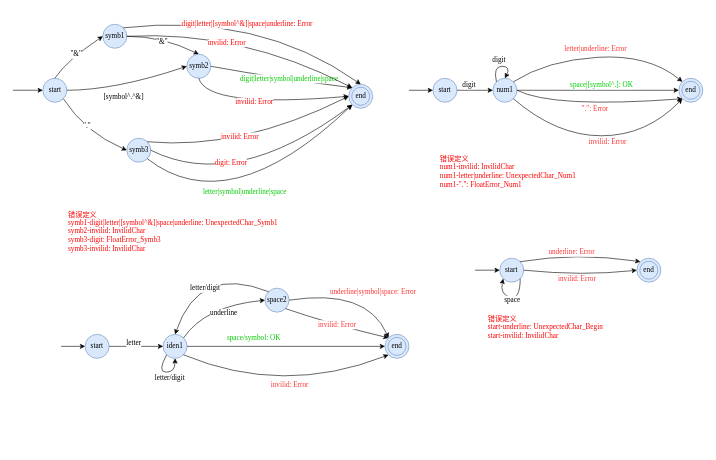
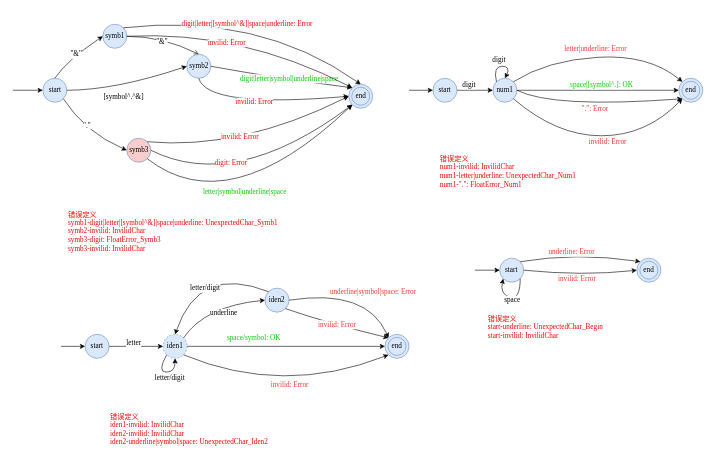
- <mxCell id="7" value="" style="curved=1;endArrow=classic;html=1;exitX=1;exitY=0.5;exitDx=0;exitDy=0;fontFamily=Lucida Console;entryX=0.5;entryY=0;entryDx=0;entryDy=0;" parent="1" source="3" target="11" edge="1"><mxGeometry width="50" height="50" relative="1" as="geometry"><mxPoint x="290.53" y="45" as="sourcePoint" /><mxPoint x="400.53" y="15" as="targetPoint" /><Array as="points"><mxPoint x="270.53" y="60" /></Array></mxGeometry></mxCell>
+ <mxCell id="7" value="" style="curved=1;endArrow=open;html=1;exitX=1;exitY=0.5;exitDx=0;exitDy=0;fontFamily=Lucida Console;entryX=0.5;entryY=0;entryDx=0;entryDy=0;" parent="1" source="3" target="11" edge="1"><mxGeometry width="50" height="50" relative="1" as="geometry"><mxPoint x="290.53" y="45" as="sourcePoint" /><mxPoint x="400.53" y="15" as="targetPoint" /><Array as="points"><mxPoint x="270.53" y="60" /></Array></mxGeometry></mxCell>
- <mxCell id="4" value="symb3" style="ellipse;whiteSpace=wrap;html=1;aspect=fixed;fontFamily=Lucida Console;fillColor=#dae8fc;strokeColor=#6c8ebf;" parent="1" vertex="1"><mxGeometry x="210.53" y="230" width="40" height="40" as="geometry" /></mxCell>
+ <mxCell id="4" value="symb3" style="ellipse;whiteSpace=wrap;html=1;aspect=fixed;fontFamily=Lucida Console;fillColor=#f8cecc;strokeColor=#6c8ebf;" parent="1" vertex="1"><mxGeometry x="210.53" y="230" width="40" height="40" as="geometry" /></mxCell>
- <mxCell id="29" value="space2" style="ellipse;whiteSpace=wrap;html=1;aspect=fixed;fontFamily=Lucida Console;fillColor=#dae8fc;strokeColor=#6c8ebf;" parent="1" vertex="1"><mxGeometry x="441" y="480" width="40" height="40" as="geometry" /></mxCell>
+ <mxCell id="29" value="iden2" style="ellipse;whiteSpace=wrap;html=1;aspect=fixed;fontFamily=Lucida Console;fillColor=#dae8fc;strokeColor=#6c8ebf;" parent="1" vertex="1"><mxGeometry x="441" y="480" width="40" height="40" as="geometry" /></mxCell>
- <mxCell id="28" value="iden1" style="ellipse;whiteSpace=wrap;html=1;aspect=fixed;fontFamily=Lucida Console;fillColor=#dae8fc;strokeColor=#6c8ebf;" parent="1" vertex="1"><mxGeometry x="271" y="557" width="40" height="40" as="geometry" /></mxCell>
+ <mxCell id="28" value="iden1" style="ellipse;whiteSpace=wrap;html=1;aspect=fixed;fontFamily=Lucida Console;fillColor=#dae8fc;strokeColor=#6c8ebf;dashed=1;" parent="1" vertex="1"><mxGeometry x="271" y="557" width="40" height="40" as="geometry" /></mxCell>
+ <mxCell id="82" value="错误定义&lt;br&gt;iden1-invilid: InvilidChar&lt;br&gt;iden2-invilid: InvilidChar&lt;br&gt;iden2-underline|symbol|space: UnexpectedChar_Iden2" style="text;html=1;align=left;verticalAlign=middle;resizable=0;points=[];autosize=1;fontFamily=Lucida Console;fontColor=#FF0000;" parent="1" vertex="1"><mxGeometry x="181" y="685" width="380" height="60" as="geometry" /></mxCell>
